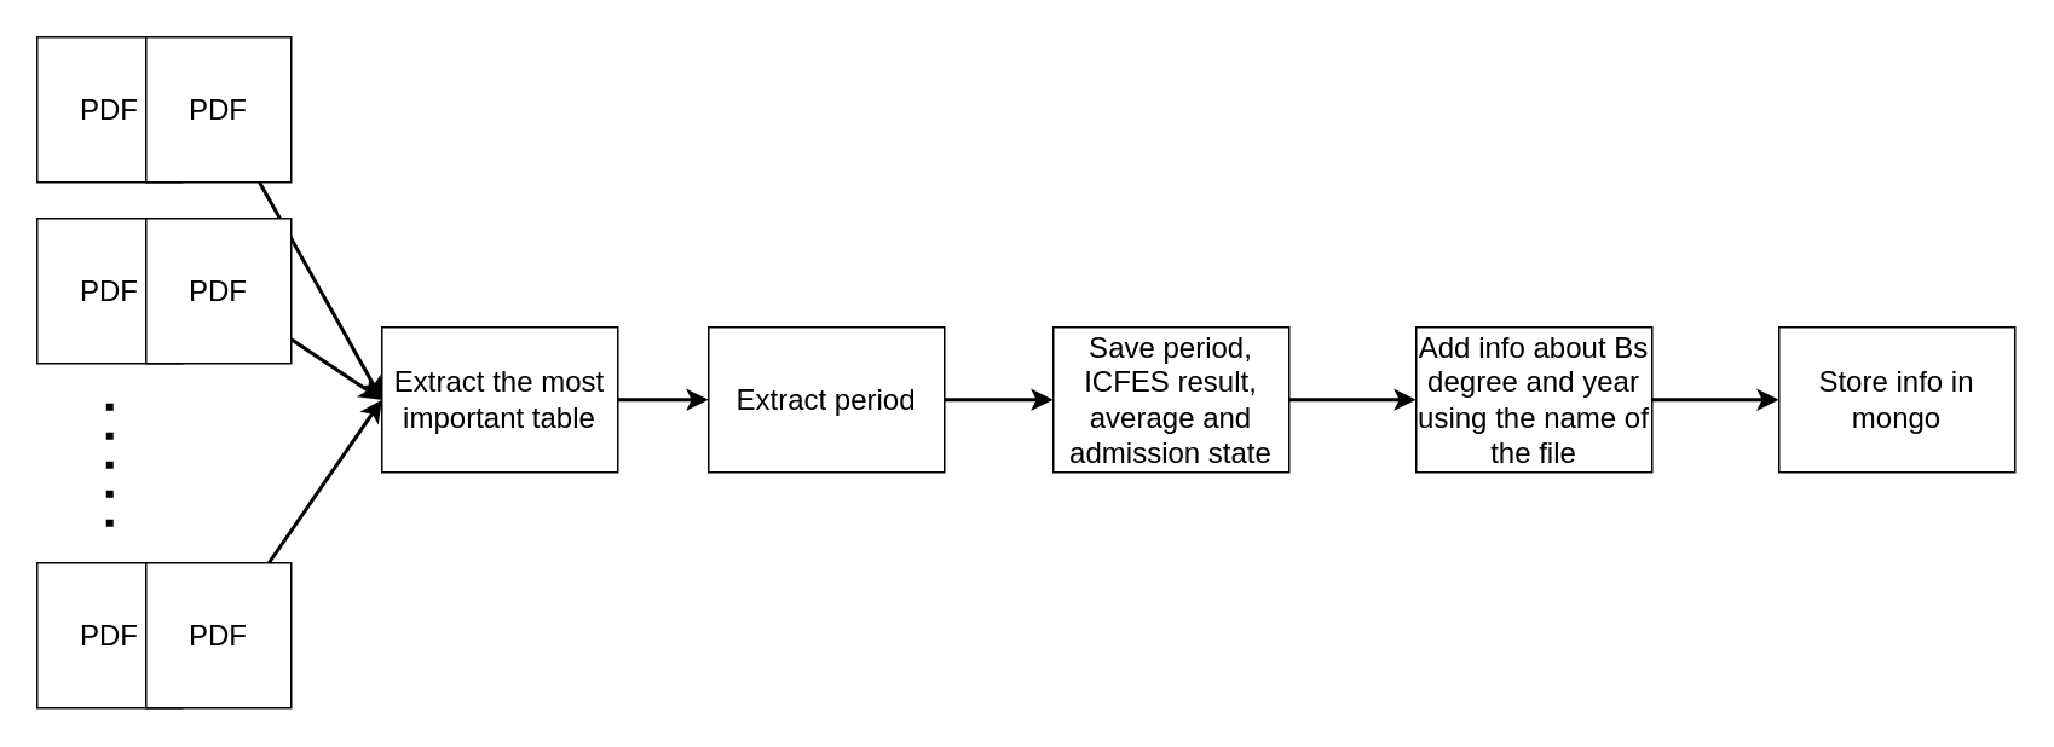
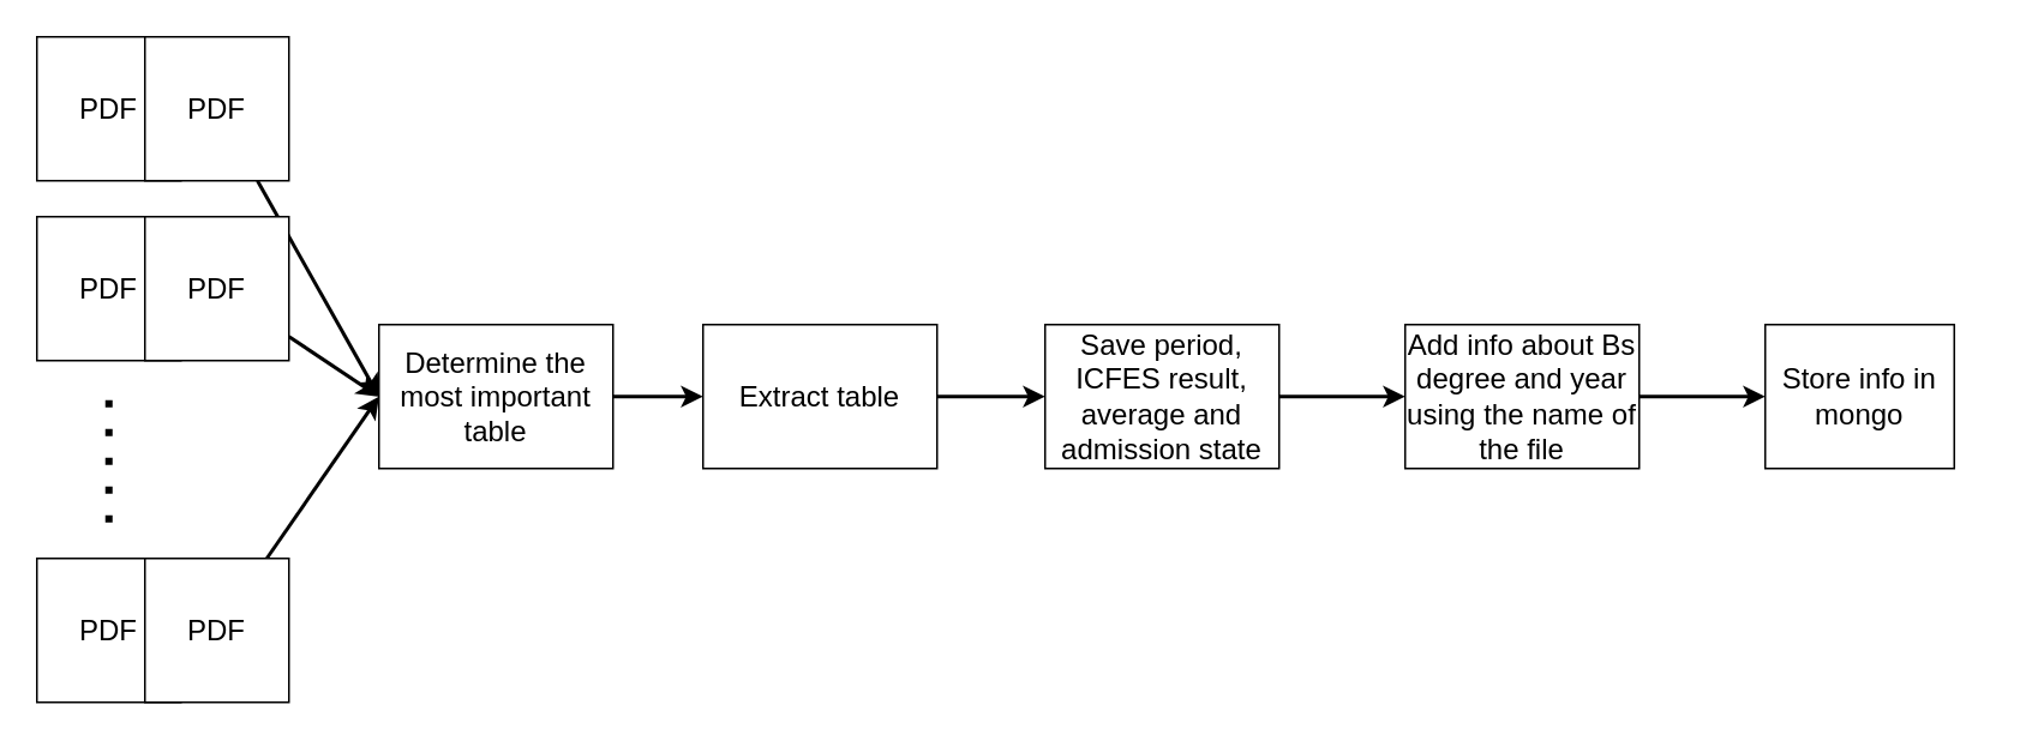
- <mxCell id="13" value="Extract the most important table" style="rounded=0;whiteSpace=wrap;html=1;fontSize=16;" vertex="1" parent="1"><mxGeometry x="210" y="180" width="130" height="80" as="geometry" /></mxCell>
+ <mxCell id="13" value="Determine the most important table" style="rounded=0;whiteSpace=wrap;html=1;fontSize=16;" vertex="1" parent="1"><mxGeometry x="210" y="180" width="130" height="80" as="geometry" /></mxCell>
- <mxCell id="15" value="Extract period" style="rounded=0;whiteSpace=wrap;html=1;fontSize=16;" vertex="1" parent="1"><mxGeometry x="390" y="180" width="130" height="80" as="geometry" /></mxCell>
+ <mxCell id="15" value="Extract table" style="rounded=0;whiteSpace=wrap;html=1;fontSize=16;" vertex="1" parent="1"><mxGeometry x="390" y="180" width="130" height="80" as="geometry" /></mxCell>
- <mxCell id="20" value="Store info in mongo" style="rounded=0;whiteSpace=wrap;html=1;fontSize=16;" vertex="1" parent="1"><mxGeometry x="980" y="180" width="130" height="80" as="geometry" /></mxCell>
+ <mxCell id="20" value="Store info in mongo" style="rounded=0;whiteSpace=wrap;html=1;fontSize=16;" vertex="1" parent="1"><mxGeometry x="980" y="180" width="105" height="80" as="geometry" /></mxCell>
